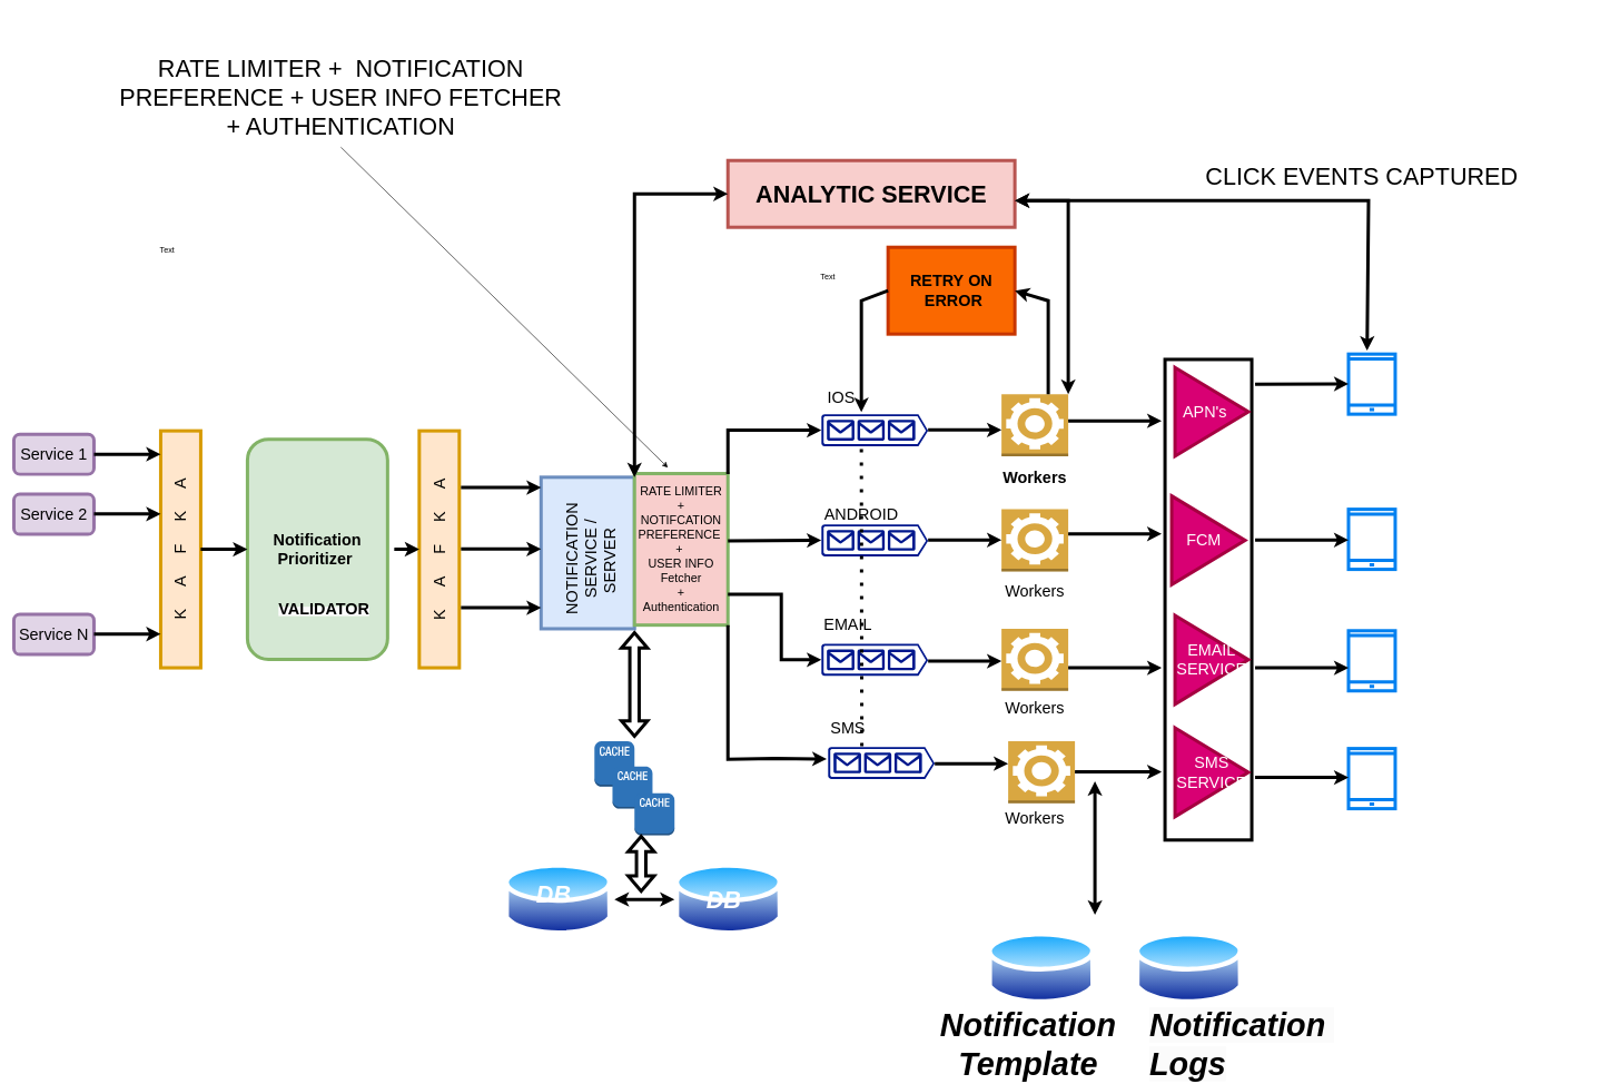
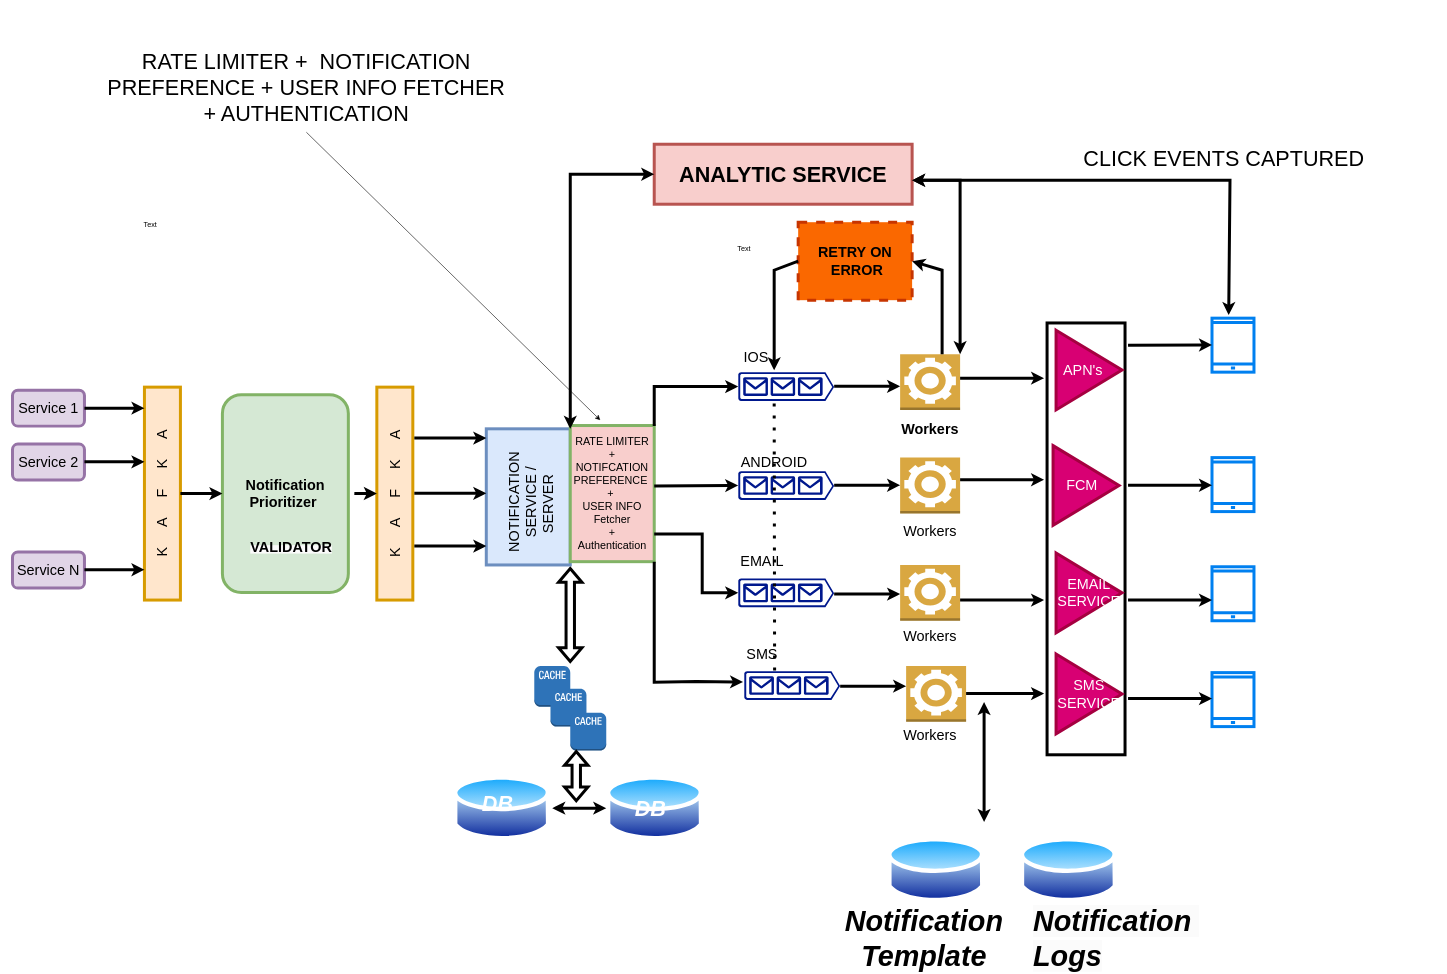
- <mxCell id="51" value="&lt;font style=&quot;font-size: 24px;&quot;&gt;&lt;b&gt;&lt;font style=&quot;&quot;&gt;RETRY&amp;nbsp;&lt;/font&gt;&lt;span style=&quot;background-color: initial;&quot;&gt;ON&lt;/span&gt;&lt;/b&gt;&lt;/font&gt;&lt;div&gt;&lt;font style=&quot;font-size: 24px;&quot;&gt;&lt;b&gt;&lt;span style=&quot;background-color: initial;&quot;&gt;&amp;nbsp;&lt;/span&gt;&lt;span style=&quot;background-color: initial;&quot;&gt;ERROR&lt;/span&gt;&lt;/b&gt;&lt;/font&gt;&lt;/div&gt;" style="rounded=0;whiteSpace=wrap;html=1;strokeWidth=5;fillColor=#fa6800;strokeColor=#C73500;fontColor=#000000;" vertex="1" parent="1"><mxGeometry x="1330" y="370" width="190" height="130" as="geometry" /></mxCell>
+ <mxCell id="51" value="&lt;font style=&quot;font-size: 24px;&quot;&gt;&lt;b&gt;&lt;font style=&quot;&quot;&gt;RETRY&amp;nbsp;&lt;/font&gt;&lt;span style=&quot;background-color: initial;&quot;&gt;ON&lt;/span&gt;&lt;/b&gt;&lt;/font&gt;&lt;div&gt;&lt;font style=&quot;font-size: 24px;&quot;&gt;&lt;b&gt;&lt;span style=&quot;background-color: initial;&quot;&gt;&amp;nbsp;&lt;/span&gt;&lt;span style=&quot;background-color: initial;&quot;&gt;ERROR&lt;/span&gt;&lt;/b&gt;&lt;/font&gt;&lt;/div&gt;" style="rounded=0;whiteSpace=wrap;html=1;strokeWidth=5;fillColor=#fa6800;strokeColor=#C73500;fontColor=#000000;dashed=1;" vertex="1" parent="1"><mxGeometry x="1330" y="370" width="190" height="130" as="geometry" /></mxCell>
